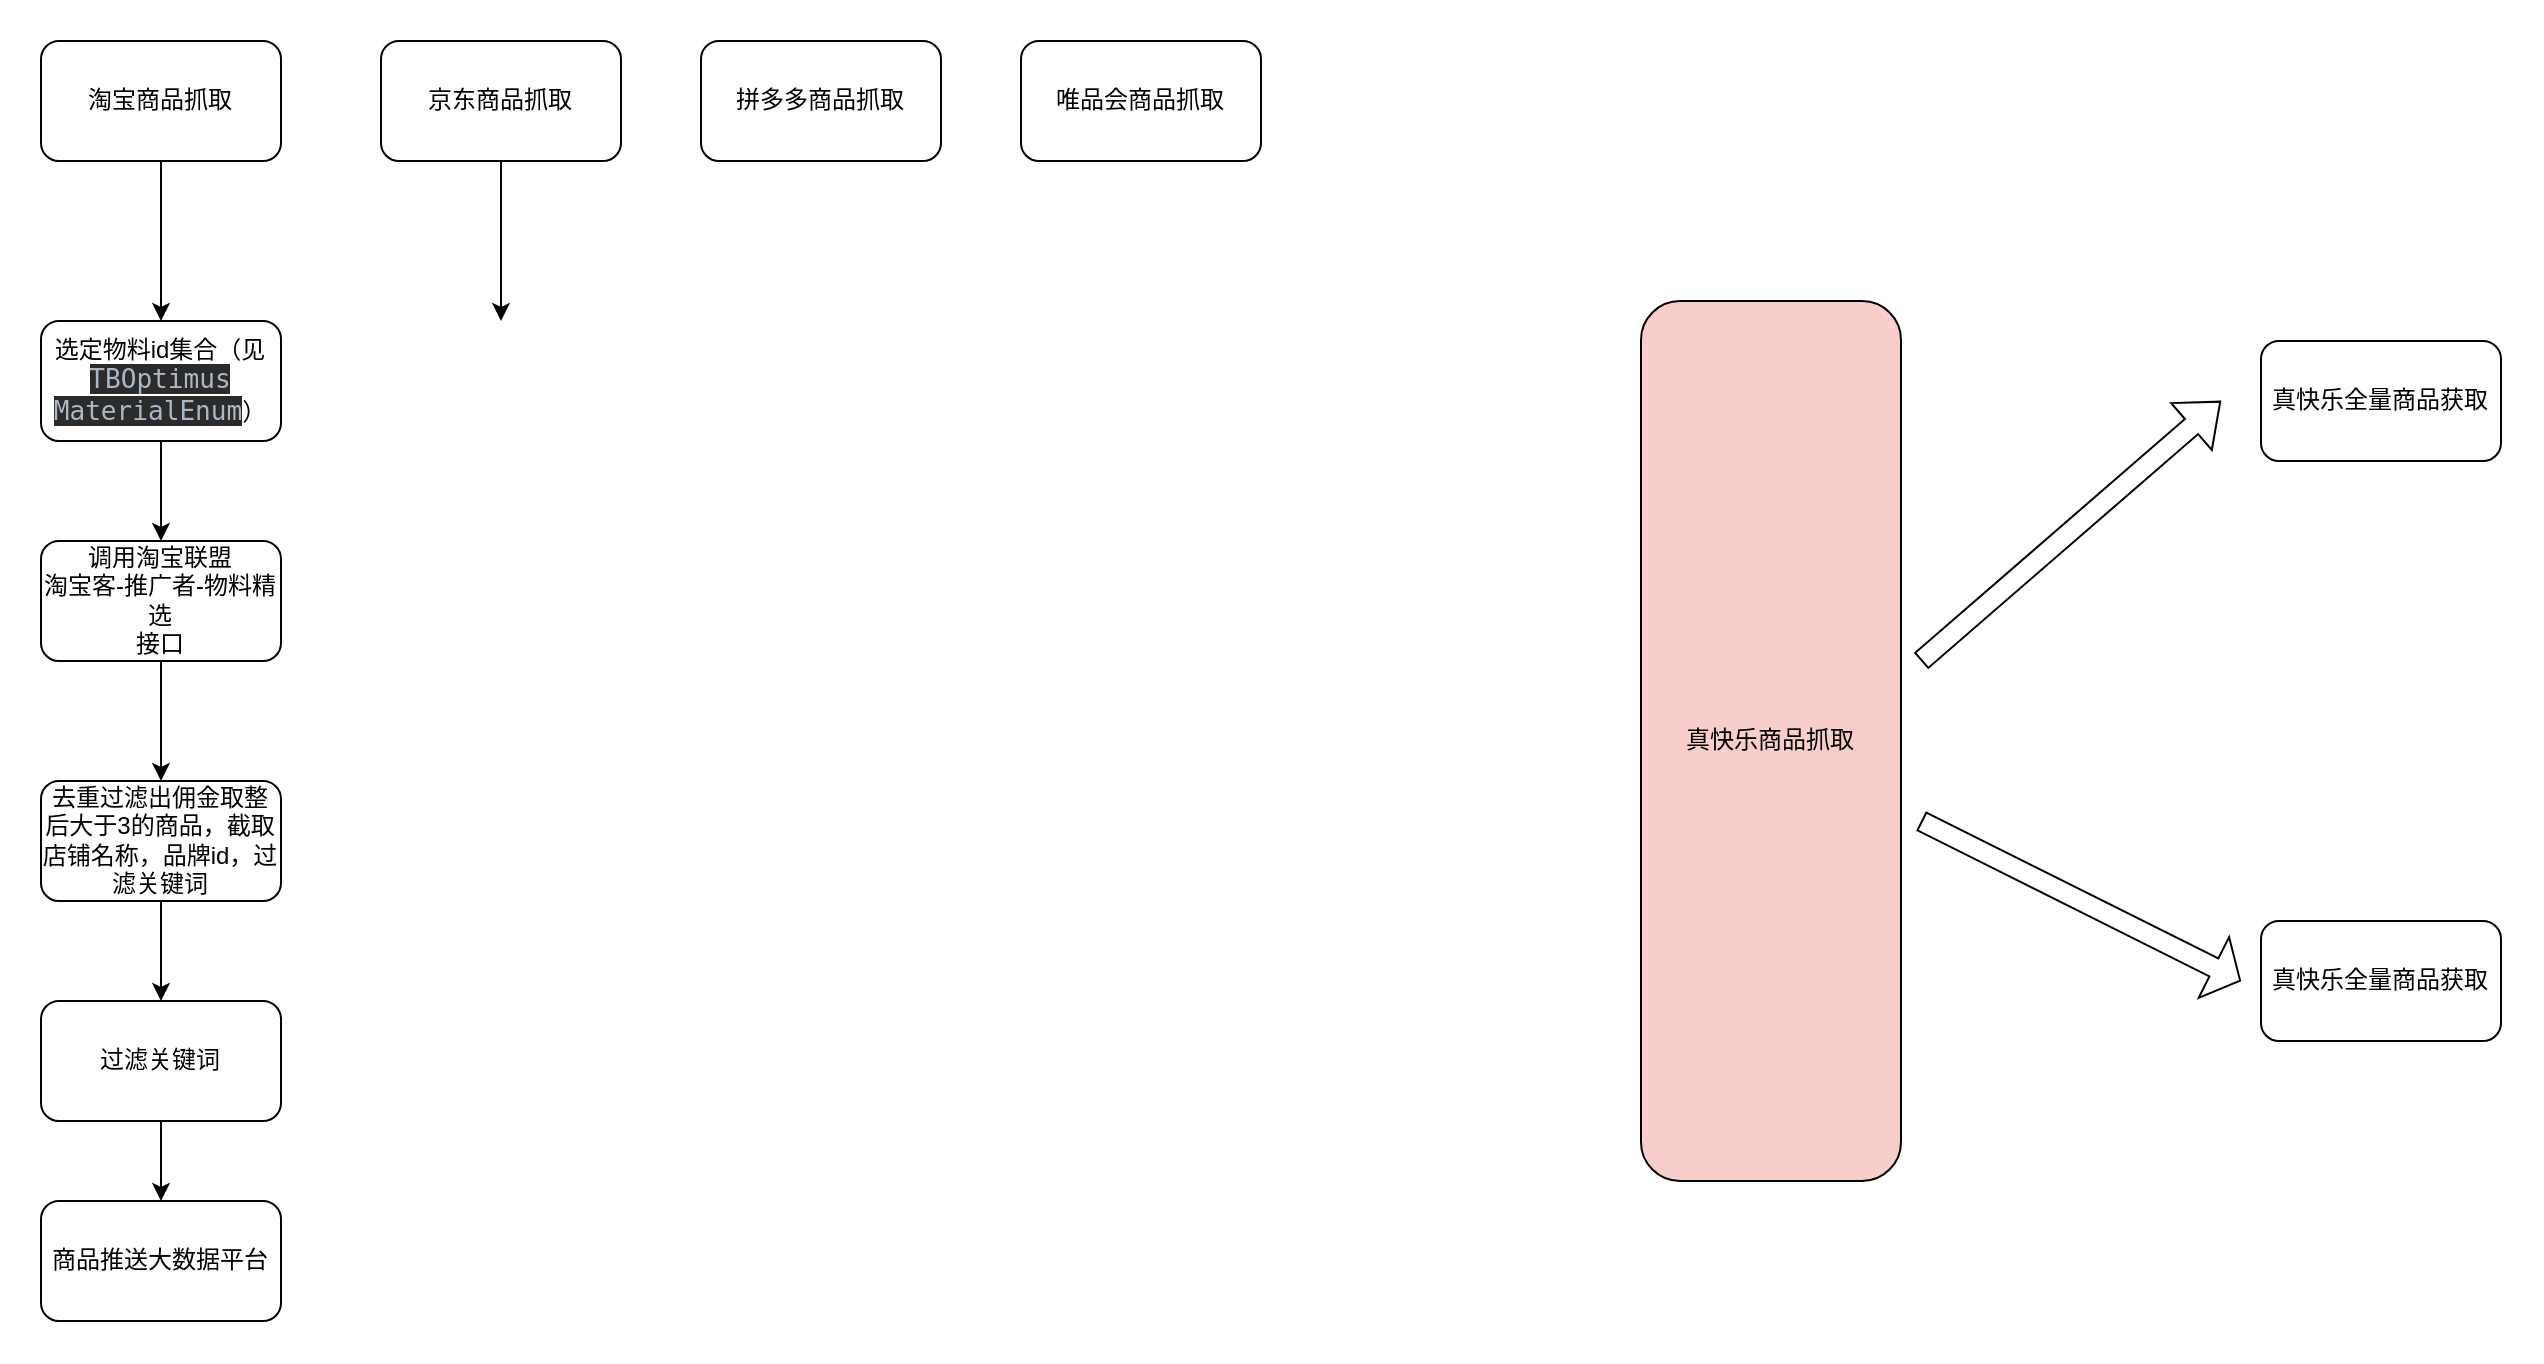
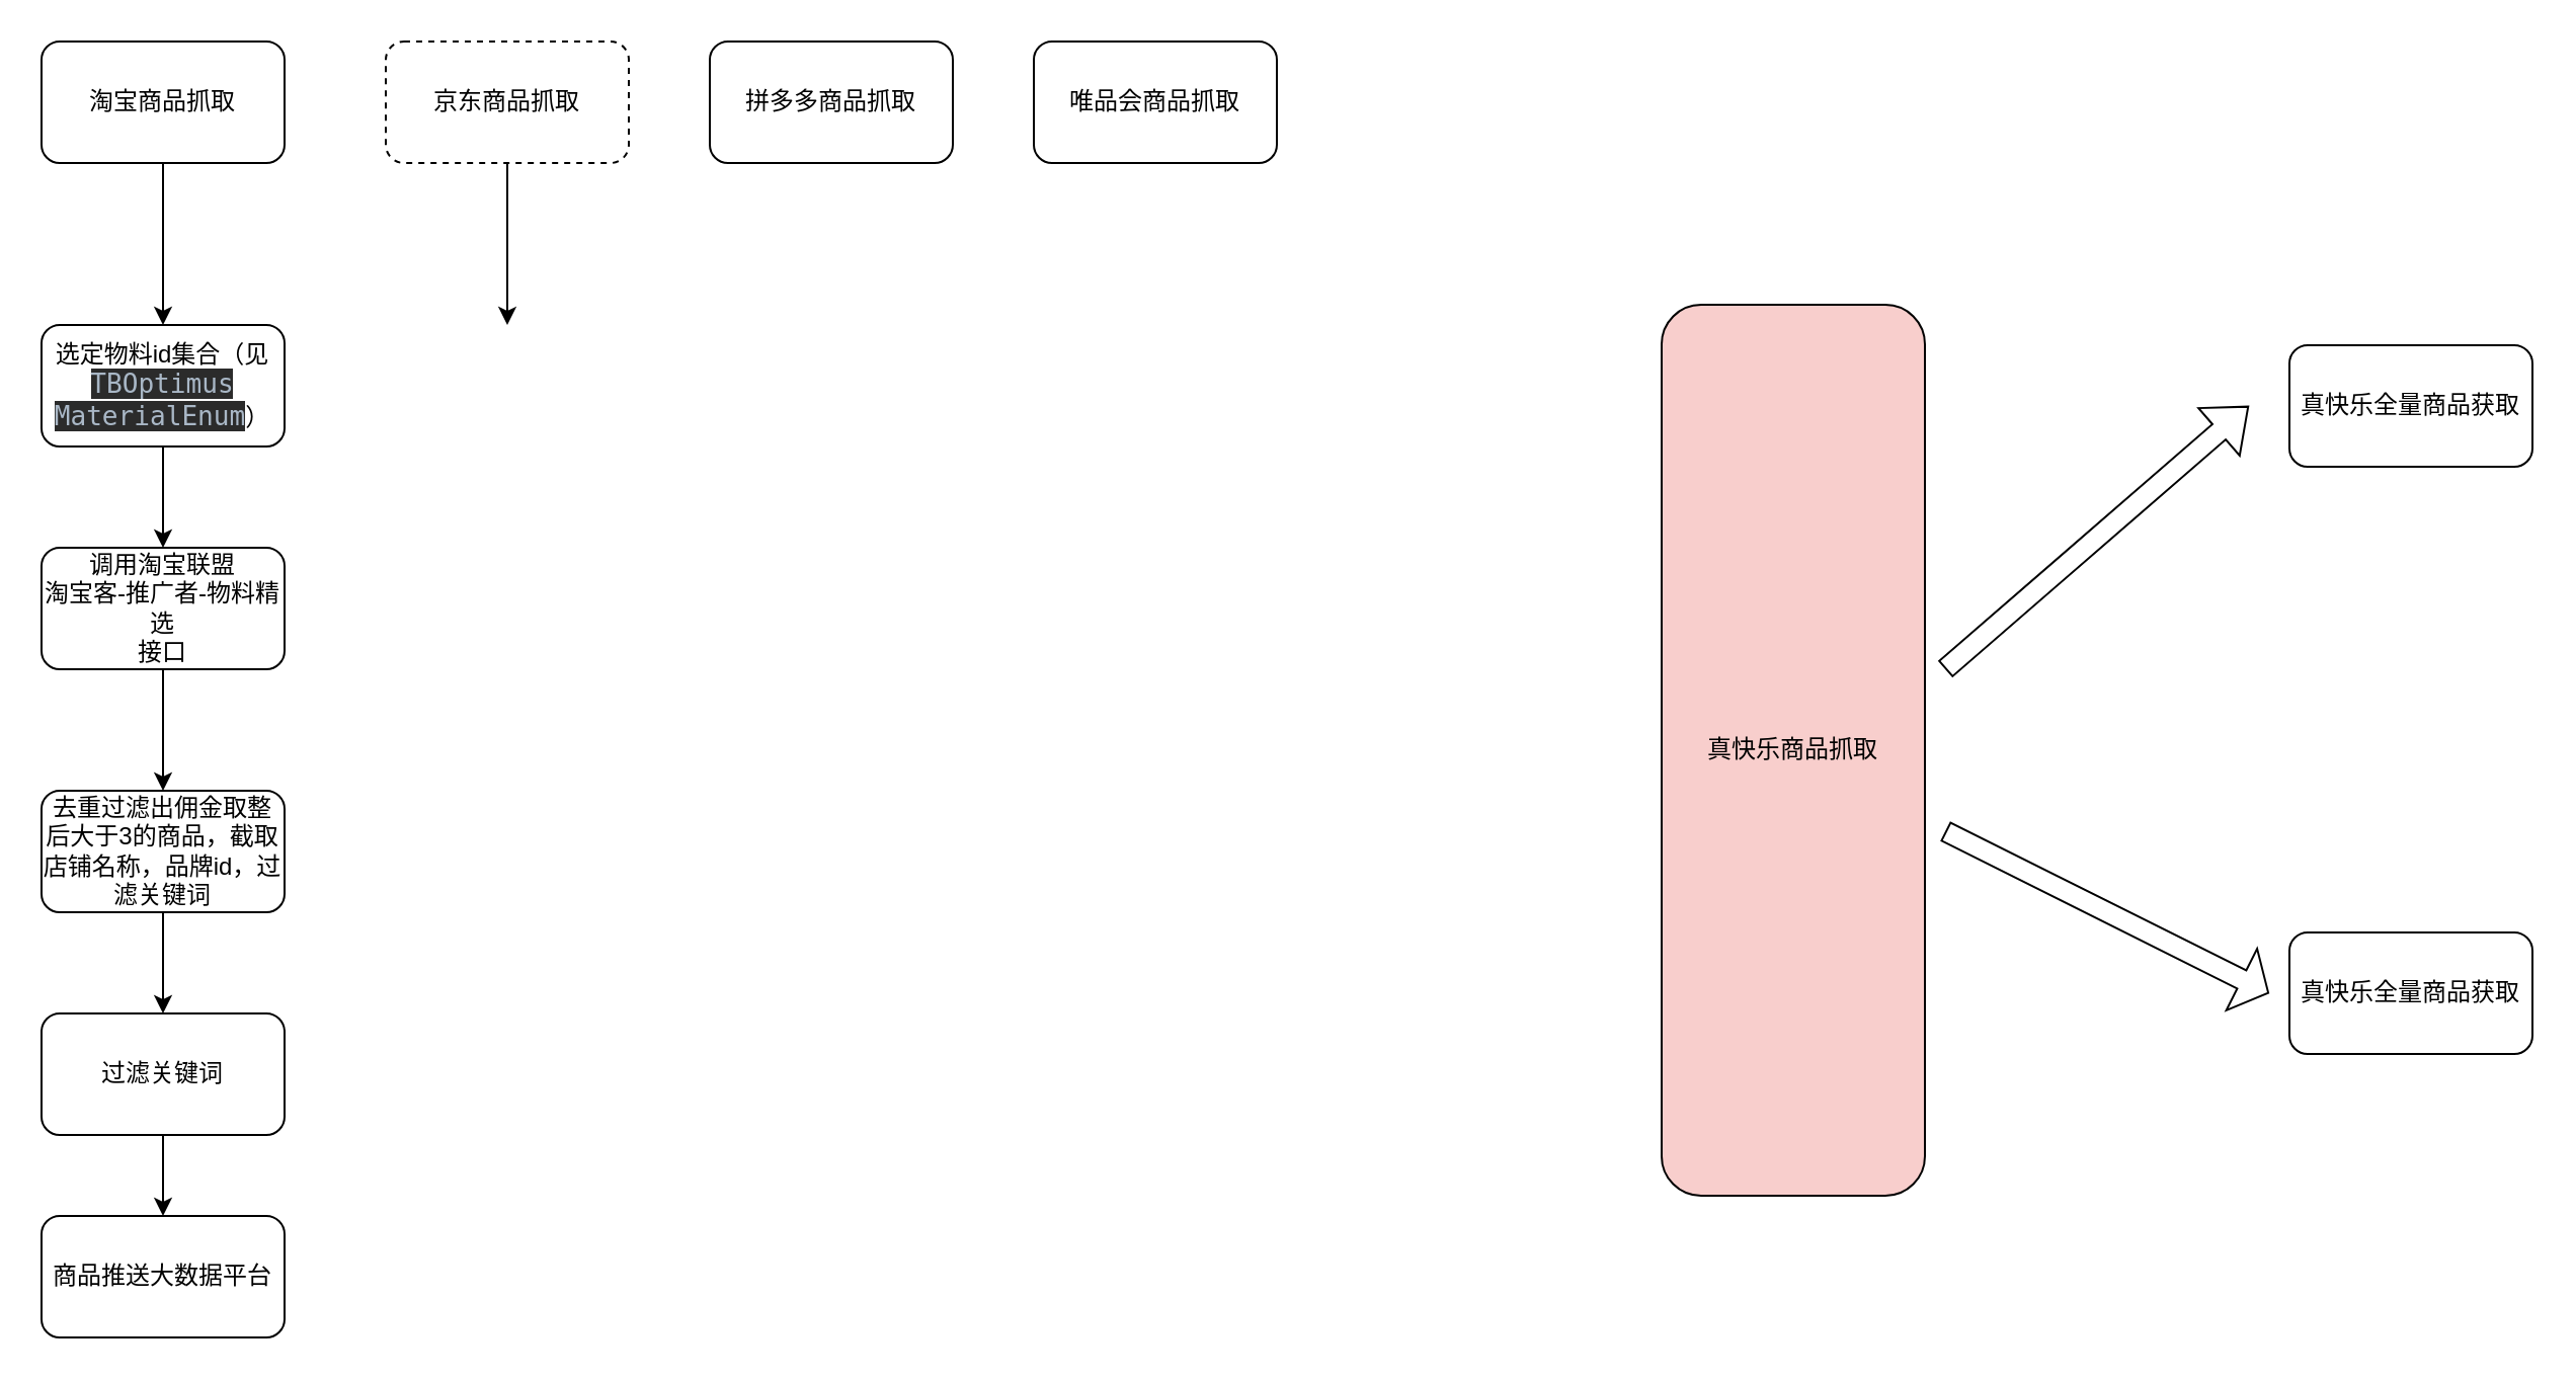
- <mxCell id="6" value="京东商品抓取" style="rounded=1;whiteSpace=wrap;html=1;" vertex="1" parent="1"><mxGeometry x="190" y="20" width="120" height="60" as="geometry" /></mxCell>
+ <mxCell id="6" value="京东商品抓取" style="rounded=1;whiteSpace=wrap;html=1;dashed=1;" vertex="1" parent="1"><mxGeometry x="190" y="20" width="120" height="60" as="geometry" /></mxCell>
